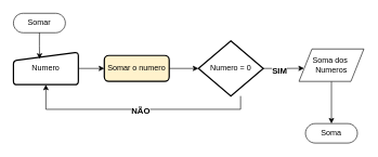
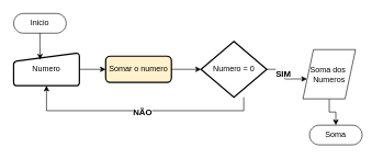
- <mxCell id="2" value="Somar" style="html=1;dashed=0;whiteSpace=wrap;shape=mxgraph.dfd.start" vertex="1" parent="1"><mxGeometry x="20" y="20" width="80" height="30" as="geometry" /></mxCell>
+ <mxCell id="2" value="Inicio" style="html=1;dashed=0;whiteSpace=wrap;shape=mxgraph.dfd.start" vertex="1" parent="1"><mxGeometry x="20" y="20" width="80" height="30" as="geometry" /></mxCell>
- <mxCell id="12" value="Soma dos&amp;nbsp;&lt;div&gt;Numeros&lt;/div&gt;" style="shape=parallelogram;perimeter=parallelogramPerimeter;whiteSpace=wrap;html=1;dashed=0;" vertex="1" parent="1"><mxGeometry x="460" y="75" width="100" height="50" as="geometry" /></mxCell>
+ <mxCell id="12" value="Soma dos&amp;nbsp;&lt;div&gt;Numeros&lt;/div&gt;" style="shape=parallelogram;perimeter=parallelogramPerimeter;whiteSpace=wrap;html=1;dashed=0;" vertex="1" parent="1"><mxGeometry x="460" y="75" width="80" height="75" as="geometry" /></mxCell>
